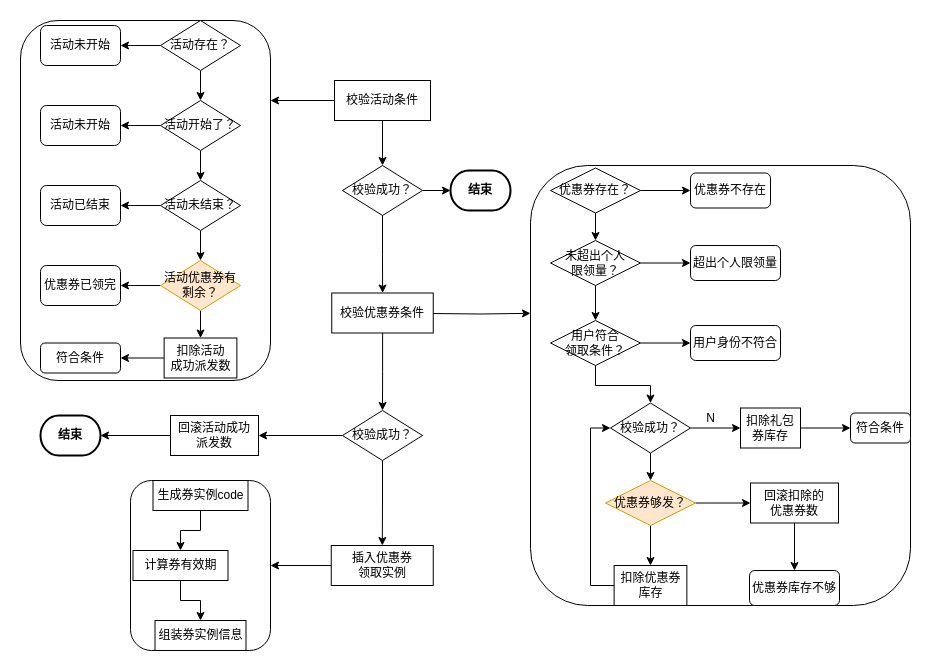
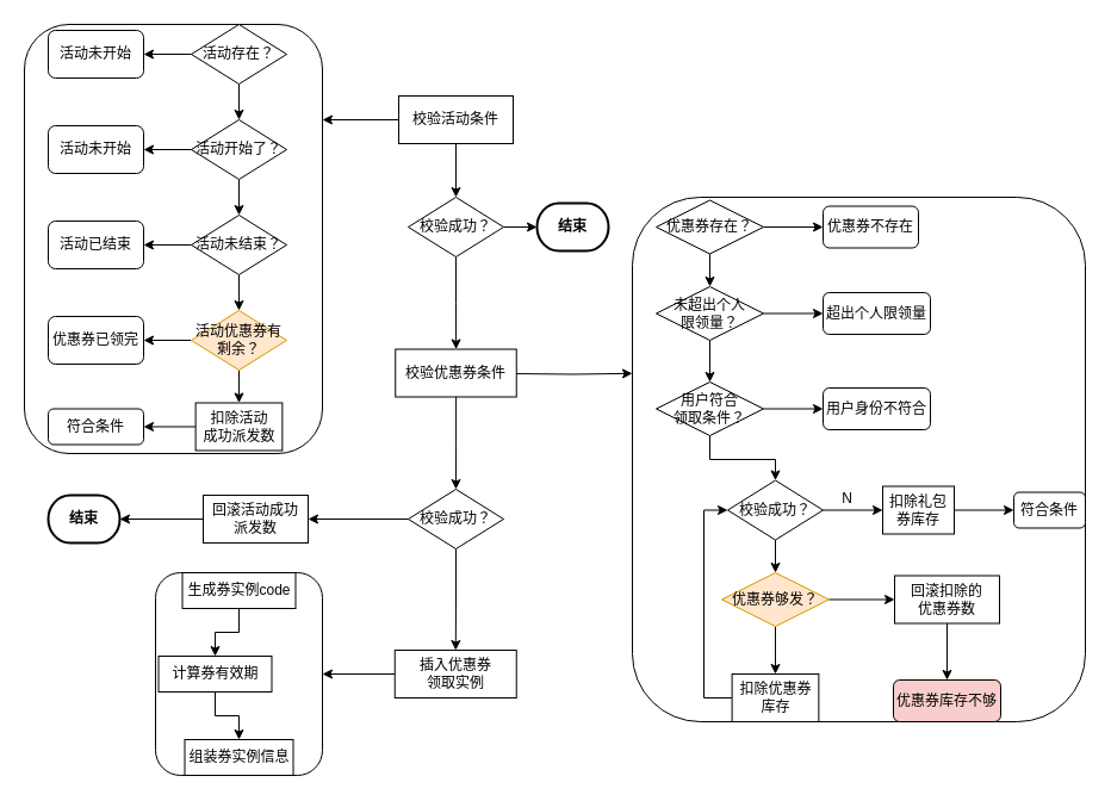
- <mxCell id="45" value="优惠券库存不够" style="rounded=1;whiteSpace=wrap;html=1;" parent="1" vertex="1"><mxGeometry x="749" y="570" width="90" height="35" as="geometry" /></mxCell>
+ <mxCell id="45" value="优惠券库存不够" style="rounded=1;whiteSpace=wrap;html=1;fillColor=#f8cecc;" parent="1" vertex="1"><mxGeometry x="749" y="570" width="90" height="35" as="geometry" /></mxCell>
